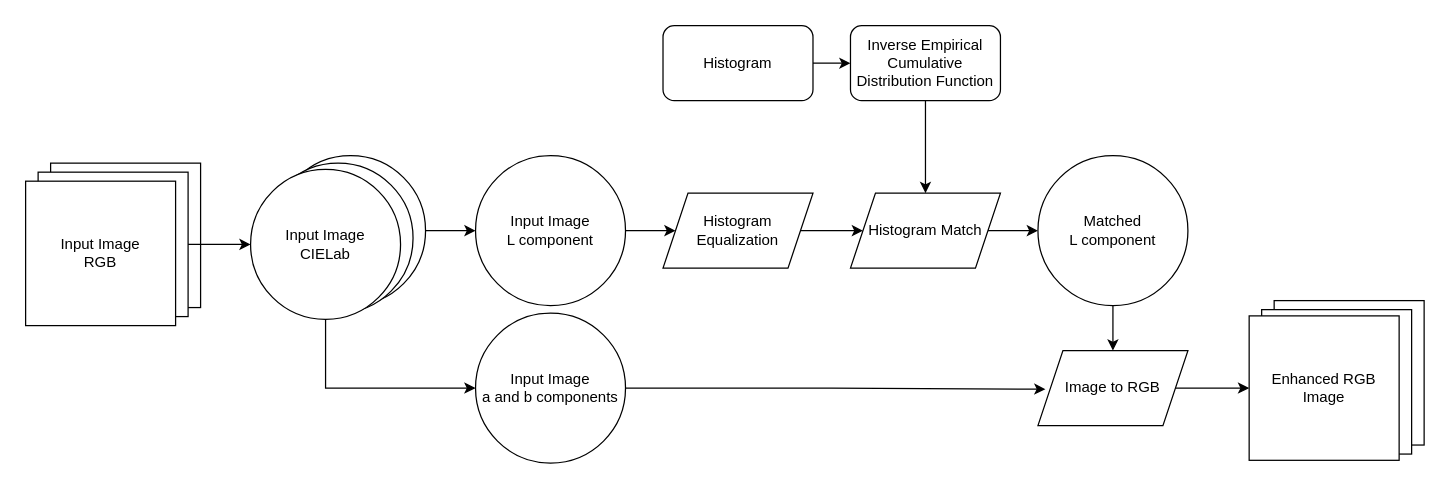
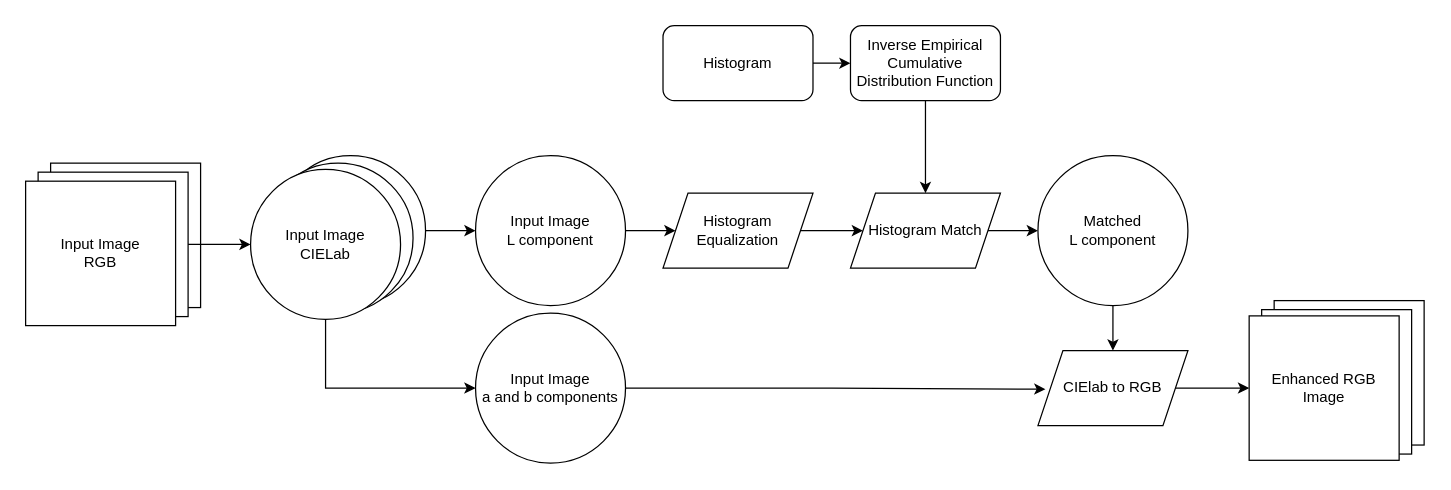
- <mxCell id="24" value="Image to RGB" style="shape=parallelogram;perimeter=parallelogramPerimeter;whiteSpace=wrap;html=1;fixedSize=1;" vertex="1" parent="1"><mxGeometry x="830" y="280" width="120" height="60" as="geometry" /></mxCell>
+ <mxCell id="24" value="CIElab to RGB" style="shape=parallelogram;perimeter=parallelogramPerimeter;whiteSpace=wrap;html=1;fixedSize=1;" vertex="1" parent="1"><mxGeometry x="830" y="280" width="120" height="60" as="geometry" /></mxCell>
